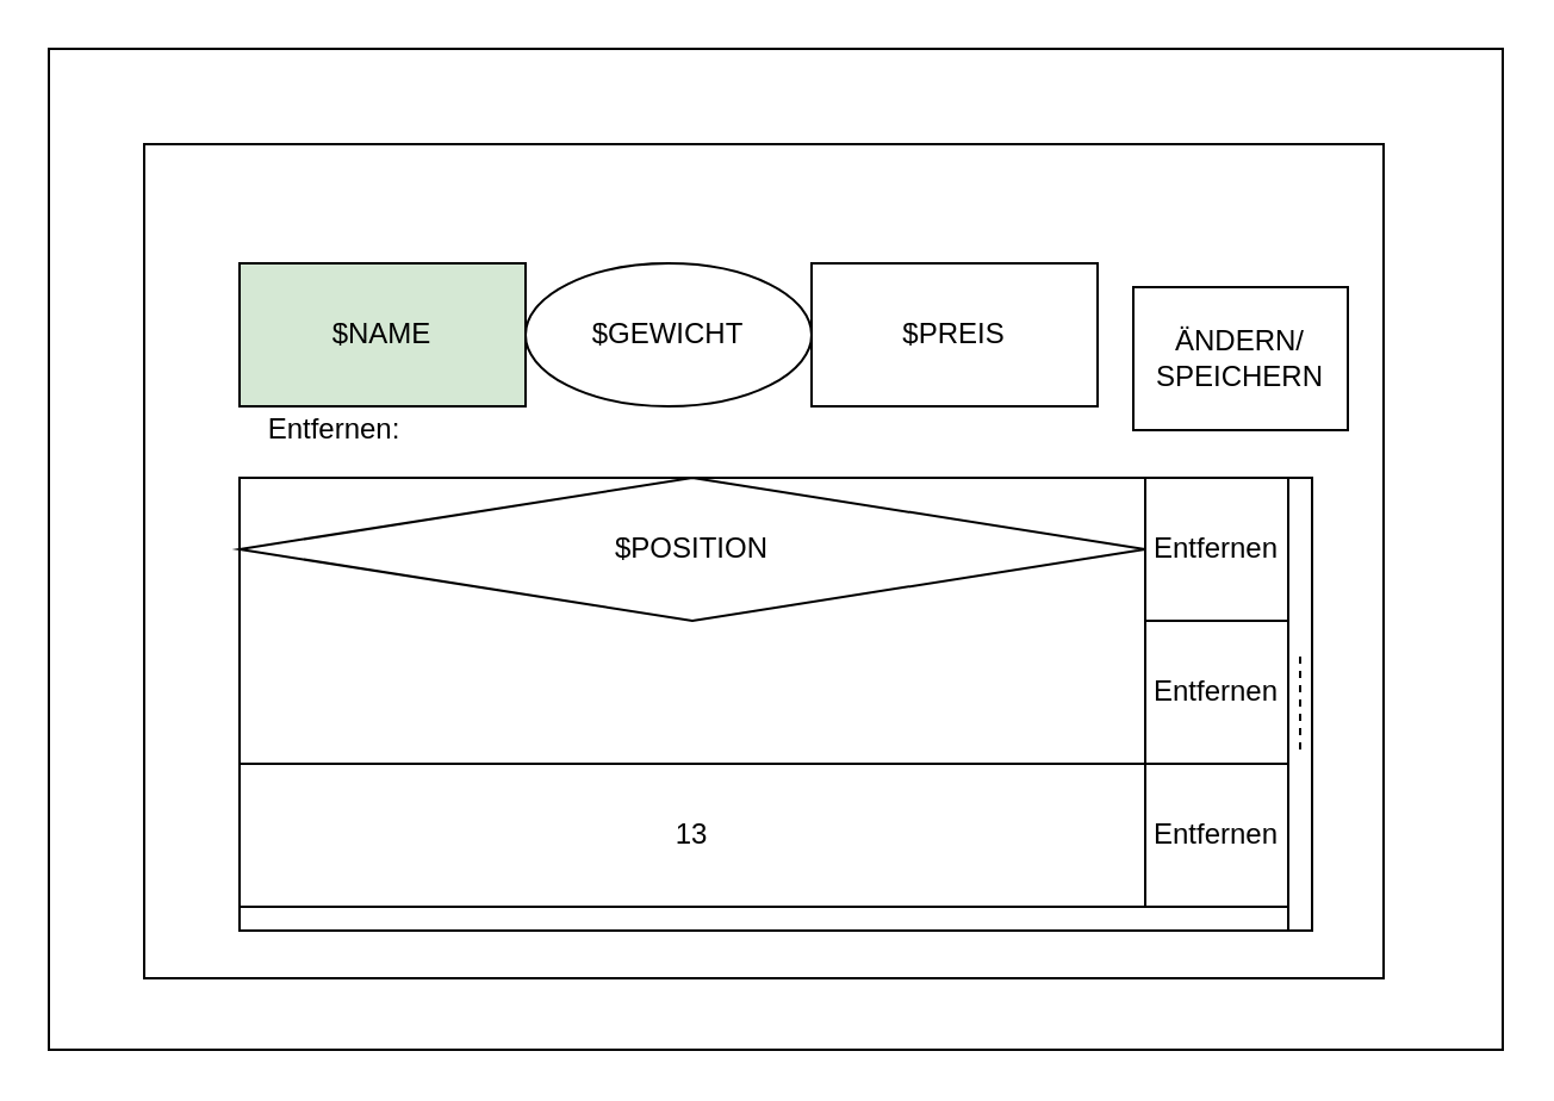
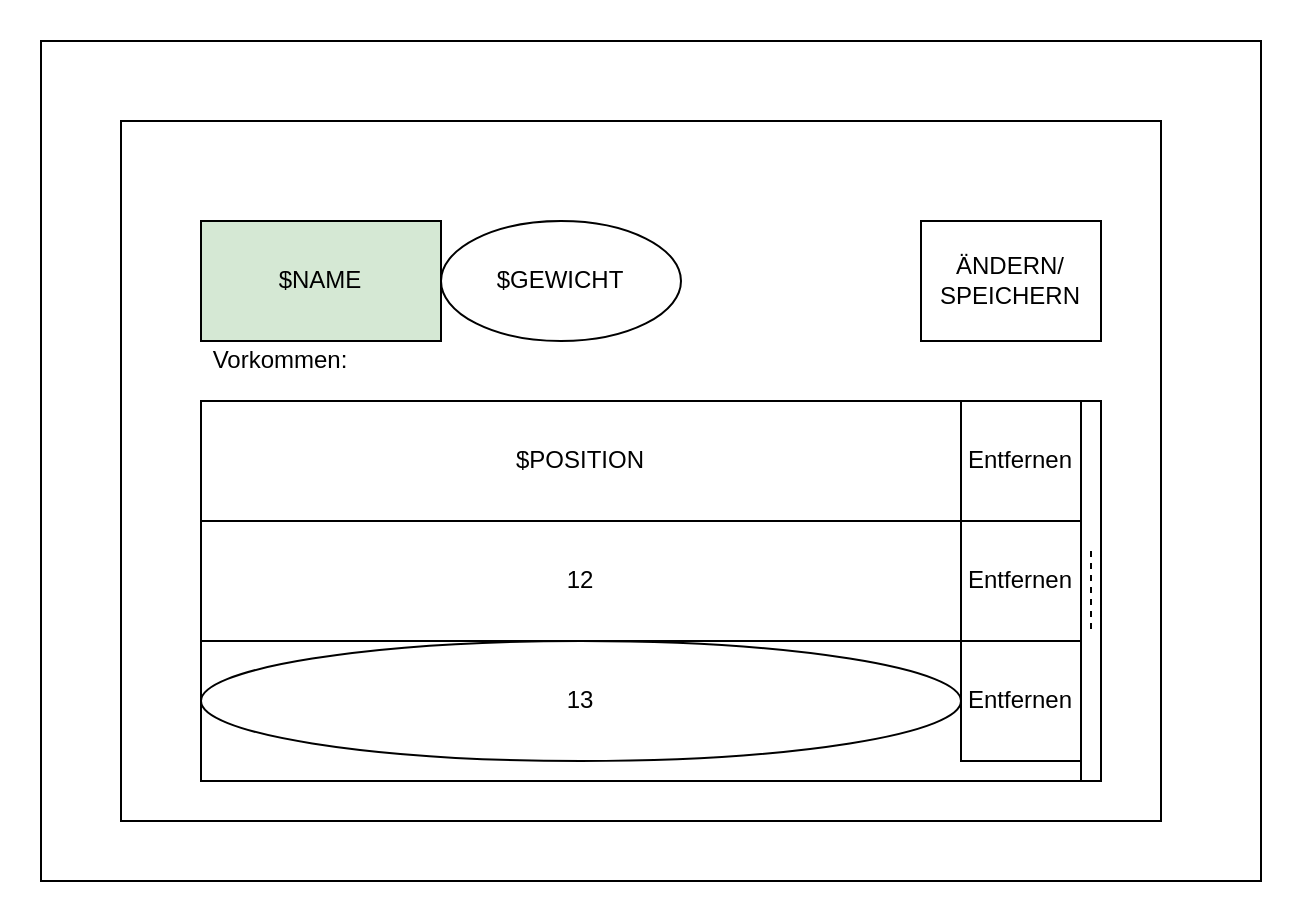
- <mxCell id="6" value="$PREIS" style="rounded=0;whiteSpace=wrap;html=1;" parent="1" vertex="1"><mxGeometry x="340" y="110" width="120" height="60" as="geometry" /></mxCell>
- <mxCell id="7" value="ÄNDERN/&lt;br&gt;SPEICHERN" style="rounded=0;whiteSpace=wrap;html=1;" parent="1" vertex="1"><mxGeometry x="475" y="120" width="90" height="60" as="geometry" /></mxCell>
+ <mxCell id="7" value="ÄNDERN/&lt;br&gt;SPEICHERN" style="rounded=0;whiteSpace=wrap;html=1;" parent="1" vertex="1"><mxGeometry x="460" y="110" width="90" height="60" as="geometry" /></mxCell>
- <mxCell id="8" value="Entfernen:" style="text;html=1;strokeColor=none;fillColor=none;align=center;verticalAlign=middle;whiteSpace=wrap;rounded=0;" parent="1" vertex="1"><mxGeometry x="100" y="170" width="80" height="20" as="geometry" /></mxCell>
+ <mxCell id="8" value="Vorkommen:" style="text;html=1;strokeColor=none;fillColor=none;align=center;verticalAlign=middle;whiteSpace=wrap;rounded=0;" parent="1" vertex="1"><mxGeometry x="100" y="170" width="80" height="20" as="geometry" /></mxCell>
- <mxCell id="10" value="$POSITION" style="rhombus;whiteSpace=wrap;html=1;" parent="1" vertex="1"><mxGeometry x="100" y="200" width="380" height="60" as="geometry" /></mxCell>
+ <mxCell id="10" value="$POSITION" style="rounded=0;whiteSpace=wrap;html=1;" parent="1" vertex="1"><mxGeometry x="100" y="200" width="380" height="60" as="geometry" /></mxCell>
+ <mxCell id="12" value="12" style="rounded=0;whiteSpace=wrap;html=1;" parent="1" vertex="1"><mxGeometry x="100" y="260" width="380" height="60" as="geometry" /></mxCell>
- <mxCell id="14" value="13" style="rounded=0;whiteSpace=wrap;html=1;" parent="1" vertex="1"><mxGeometry x="100" y="320" width="380" height="60" as="geometry" /></mxCell>
+ <mxCell id="14" value="13" style="ellipse;whiteSpace=wrap;html=1;" parent="1" vertex="1"><mxGeometry x="100" y="320" width="380" height="60" as="geometry" /></mxCell>
